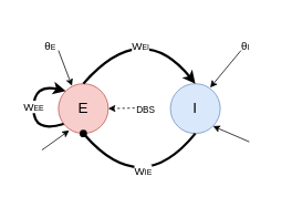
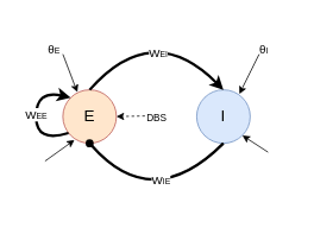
- <mxCell id="2" value="&lt;div style=&quot;font-size: 13px;&quot;&gt;&lt;font style=&quot;font-size: 18px;&quot;&gt;E&lt;/font&gt;&lt;/div&gt;" style="ellipse;whiteSpace=wrap;html=1;fillColor=#f8cecc;strokeColor=#b85450;" parent="1" vertex="1"><mxGeometry x="70" y="100" width="60" height="60" as="geometry" /></mxCell>
+ <mxCell id="2" value="&lt;div style=&quot;font-size: 13px;&quot;&gt;&lt;font style=&quot;font-size: 18px;&quot;&gt;E&lt;/font&gt;&lt;/div&gt;" style="ellipse;whiteSpace=wrap;html=1;fillColor=#ffe6cc;strokeColor=#b85450;" parent="1" vertex="1"><mxGeometry x="70" y="100" width="60" height="60" as="geometry" /></mxCell>
- <mxCell id="3" value="&lt;div style=&quot;font-size: 18px;&quot;&gt;&lt;font style=&quot;font-size: 18px;&quot;&gt;I&lt;br&gt;&lt;/font&gt;&lt;/div&gt;" style="ellipse;whiteSpace=wrap;html=1;fillColor=#dae8fc;strokeColor=#6c8ebf;" parent="1" vertex="1"><mxGeometry x="205" y="100" width="60" height="60" as="geometry" /></mxCell>
+ <mxCell id="3" value="&lt;div style=&quot;font-size: 18px;&quot;&gt;&lt;font style=&quot;font-size: 18px;&quot;&gt;I&lt;br&gt;&lt;/font&gt;&lt;/div&gt;" style="ellipse;whiteSpace=wrap;html=1;fillColor=#dae8fc;strokeColor=#6c8ebf;" parent="1" vertex="1"><mxGeometry x="220" y="100" width="60" height="60" as="geometry" /></mxCell>
